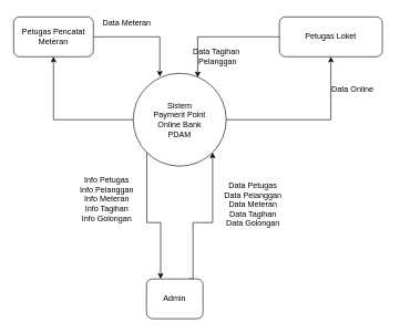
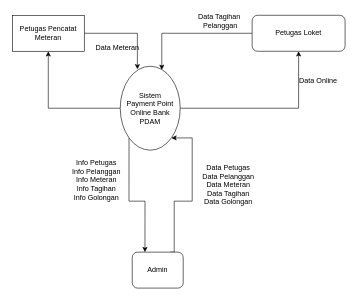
- <mxCell id="12" value="Data Meteran" style="text;html=1;align=center;verticalAlign=middle;resizable=0;points=[];autosize=1;strokeColor=none;fillColor=none;" parent="1" vertex="1"><mxGeometry x="145" y="25" width="90" height="20" as="geometry" /></mxCell>
+ <mxCell id="12" value="Data Meteran" style="text;html=1;align=center;verticalAlign=middle;resizable=0;points=[];autosize=1;strokeColor=none;fillColor=none;" parent="1" vertex="1"><mxGeometry x="150" y="70" width="90" height="20" as="geometry" /></mxCell>
- <mxCell id="9" value="Petugas Pencatat&lt;br&gt;Meteran" style="rounded=1;whiteSpace=wrap;html=1;" parent="1" vertex="1"><mxGeometry x="20" y="25" width="120" height="60" as="geometry" /></mxCell>
+ <mxCell id="9" value="Petugas Pencatat&lt;br&gt;Meteran" style="whiteSpace=wrap;html=1;rounded=0;" parent="1" vertex="1"><mxGeometry x="20" y="25" width="120" height="60" as="geometry" /></mxCell>
- <mxCell id="14" value="&lt;div&gt;Data Tagihan&lt;/div&gt;&lt;div&gt;&amp;nbsp;Pelanggan&lt;/div&gt;" style="text;html=1;align=center;verticalAlign=middle;resizable=0;points=[];autosize=1;strokeColor=none;fillColor=none;" parent="1" vertex="1"><mxGeometry x="280" y="70" width="90" height="30" as="geometry" /></mxCell>
+ <mxCell id="14" value="&lt;div&gt;Data Tagihan&lt;/div&gt;&lt;div&gt;&amp;nbsp;Pelanggan&lt;/div&gt;" style="text;html=1;align=center;verticalAlign=middle;resizable=0;points=[];autosize=1;strokeColor=none;fillColor=none;" parent="1" vertex="1"><mxGeometry x="320" y="20" width="90" height="30" as="geometry" /></mxCell>
- <mxCell id="5" value="Sistem&lt;br&gt;&lt;div&gt;Payment Point &lt;br&gt;&lt;/div&gt;&lt;div&gt;Online Bank&lt;/div&gt;&lt;div&gt;PDAM&lt;br&gt;&lt;/div&gt;" style="ellipse;whiteSpace=wrap;html=1;aspect=fixed;" parent="1" vertex="1"><mxGeometry x="200" y="110" width="140" height="140" as="geometry" /></mxCell>
+ <mxCell id="5" value="Sistem&lt;br&gt;&lt;div&gt;Payment Point &lt;br&gt;&lt;/div&gt;&lt;div&gt;Online Bank&lt;/div&gt;&lt;div&gt;PDAM&lt;br&gt;&lt;/div&gt;" style="ellipse;whiteSpace=wrap;html=1;aspect=fixed;" parent="1" vertex="1"><mxGeometry x="200" y="110" width="100" height="140" as="geometry" /></mxCell>
